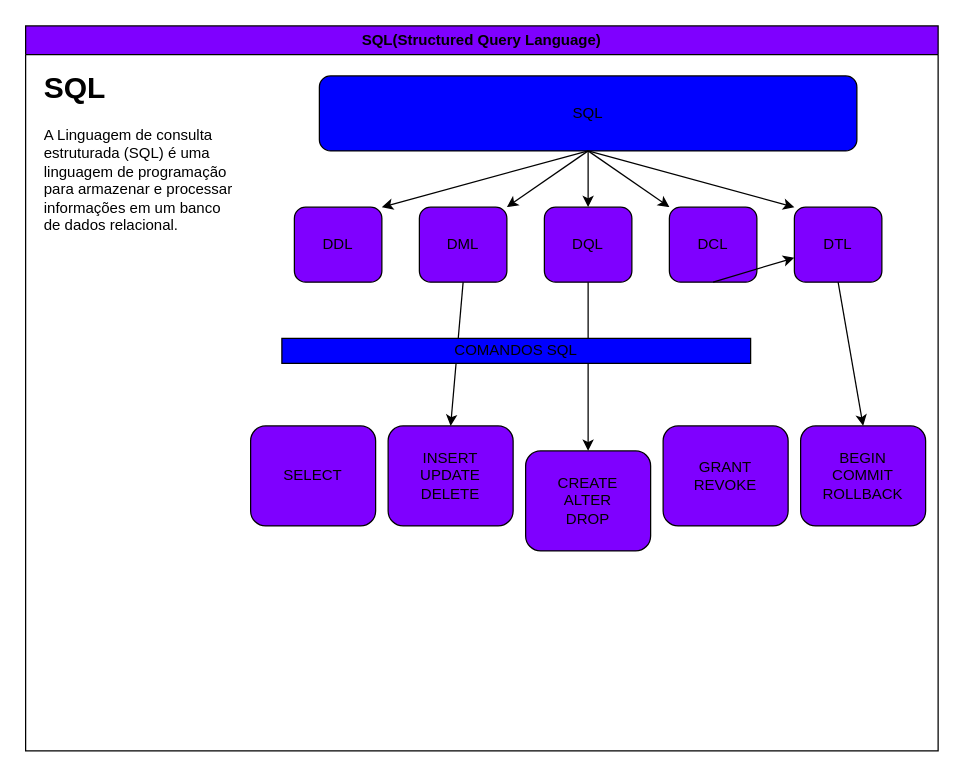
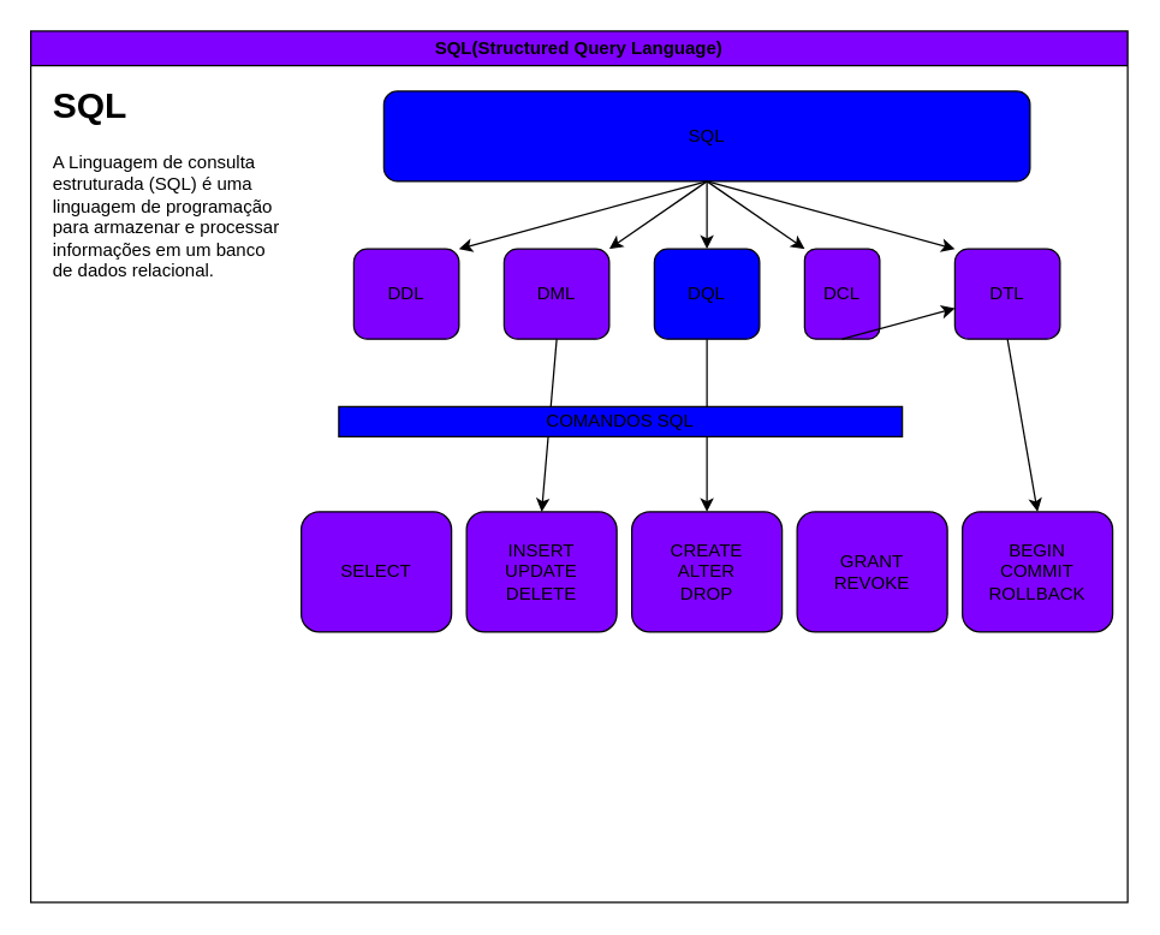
- <mxCell id="8" value="DQL" style="rounded=1;whiteSpace=wrap;html=1;fillColor=#7F00FF;" vertex="1" parent="2"><mxGeometry x="415" y="145" width="70" height="60" as="geometry" /></mxCell>
+ <mxCell id="8" value="DQL" style="rounded=1;whiteSpace=wrap;html=1;fillColor=#0000ff;" vertex="1" parent="2"><mxGeometry x="415" y="145" width="70" height="60" as="geometry" /></mxCell>
- <mxCell id="12" value="DCL" style="rounded=1;whiteSpace=wrap;html=1;fillColor=#7F00FF;" vertex="1" parent="2"><mxGeometry x="515" y="145" width="70" height="60" as="geometry" /></mxCell>
+ <mxCell id="12" value="DCL" style="rounded=1;whiteSpace=wrap;html=1;fillColor=#7F00FF;" vertex="1" parent="2"><mxGeometry x="515" y="145" width="50" height="60" as="geometry" /></mxCell>
- <mxCell id="17" value="CREATE&lt;br&gt;ALTER&lt;br&gt;DROP" style="rounded=1;whiteSpace=wrap;html=1;fillColor=#7F00FF;" vertex="1" parent="2"><mxGeometry x="400" y="340" width="100" height="80" as="geometry" /></mxCell>
+ <mxCell id="17" value="CREATE&lt;br&gt;ALTER&lt;br&gt;DROP" style="rounded=1;whiteSpace=wrap;html=1;fillColor=#7F00FF;" vertex="1" parent="2"><mxGeometry x="400" y="320" width="100" height="80" as="geometry" /></mxCell>
